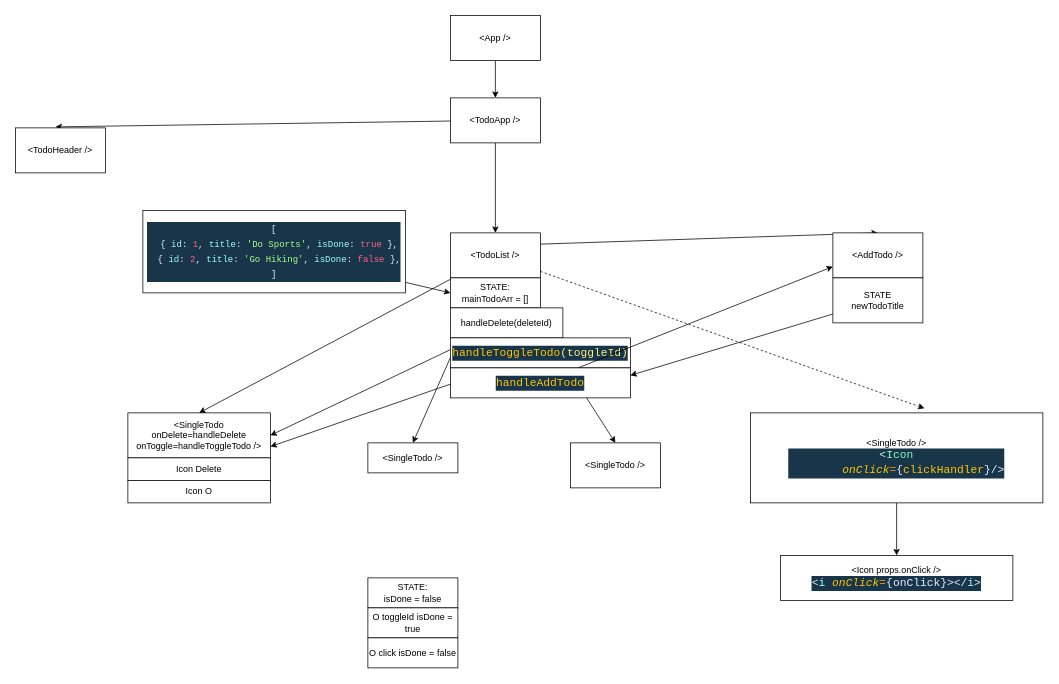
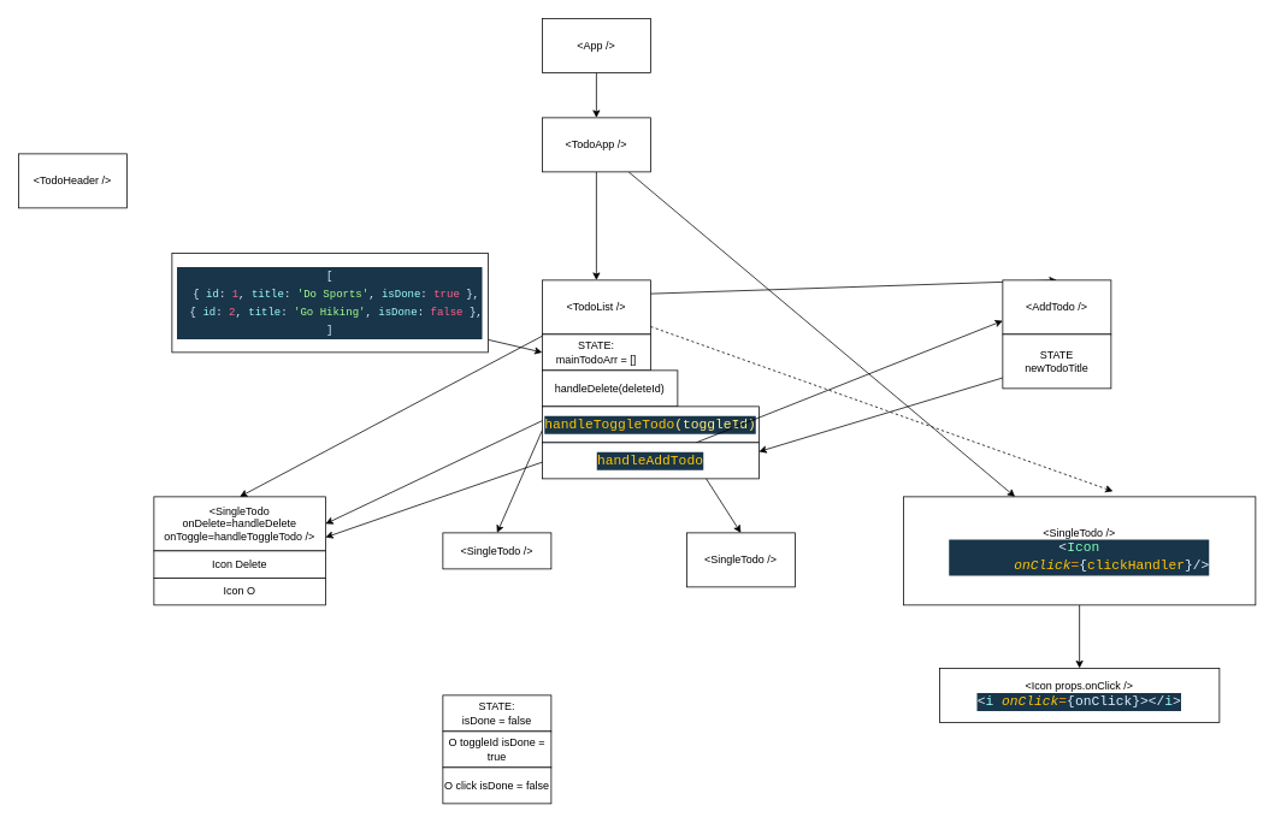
- <mxCell id="4" style="edgeStyle=none;html=1;entryX=0.446;entryY=-0.022;entryDx=0;entryDy=0;entryPerimeter=0;" parent="1" source="7" target="8" edge="1"><mxGeometry relative="1" as="geometry" /></mxCell>
+ <mxCell id="4" style="edgeStyle=none;html=1;" parent="1" source="7" target="19" edge="1"><mxGeometry relative="1" as="geometry" /></mxCell>
